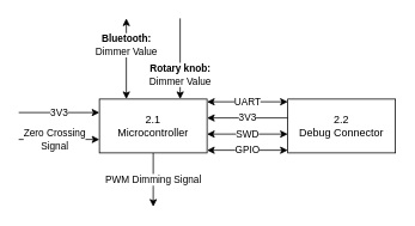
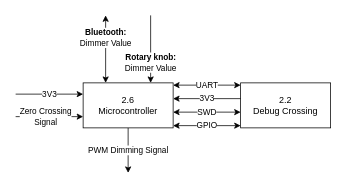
- <mxCell id="3" value="2.1&lt;br&gt;Microcontroller" style="rounded=0;whiteSpace=wrap;html=1;" vertex="1" parent="1"><mxGeometry x="110" y="110" width="120" height="60" as="geometry" /></mxCell>
+ <mxCell id="3" value="2.6&lt;br&gt;Microcontroller" style="rounded=0;whiteSpace=wrap;html=1;" vertex="1" parent="1"><mxGeometry x="110" y="110" width="120" height="60" as="geometry" /></mxCell>
- <mxCell id="4" value="2.2&lt;br&gt;Debug Connector" style="rounded=0;whiteSpace=wrap;html=1;" vertex="1" parent="1"><mxGeometry x="320" y="110" width="120" height="60" as="geometry" /></mxCell>
+ <mxCell id="4" value="2.2&lt;br&gt;Debug Crossing" style="rounded=0;whiteSpace=wrap;html=1;" vertex="1" parent="1"><mxGeometry x="320" y="110" width="120" height="60" as="geometry" /></mxCell>
